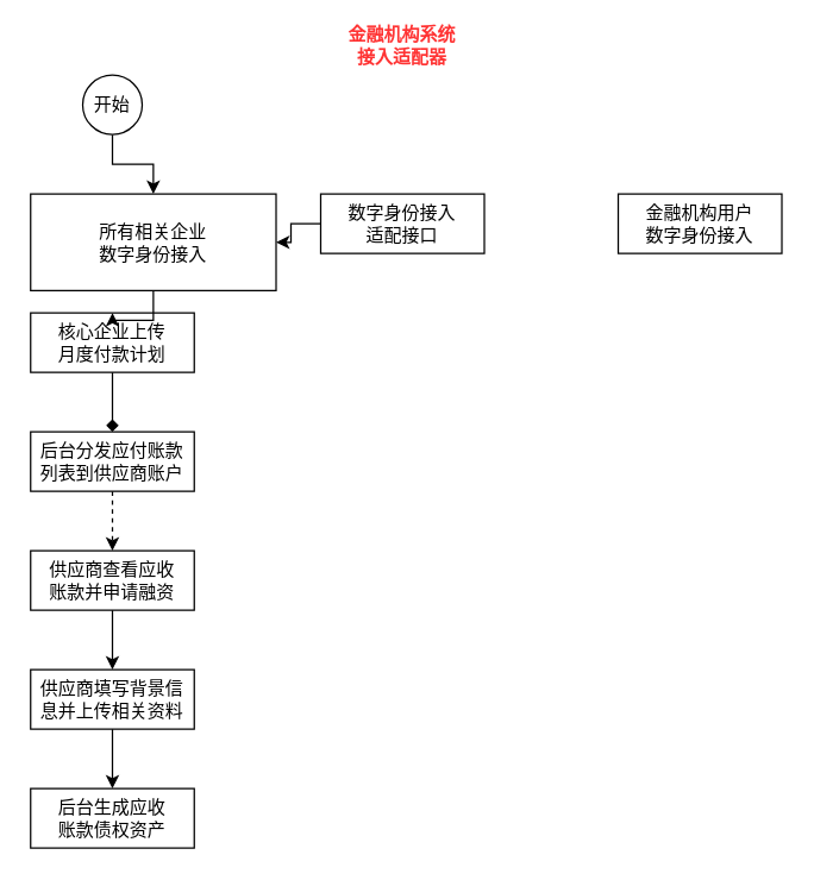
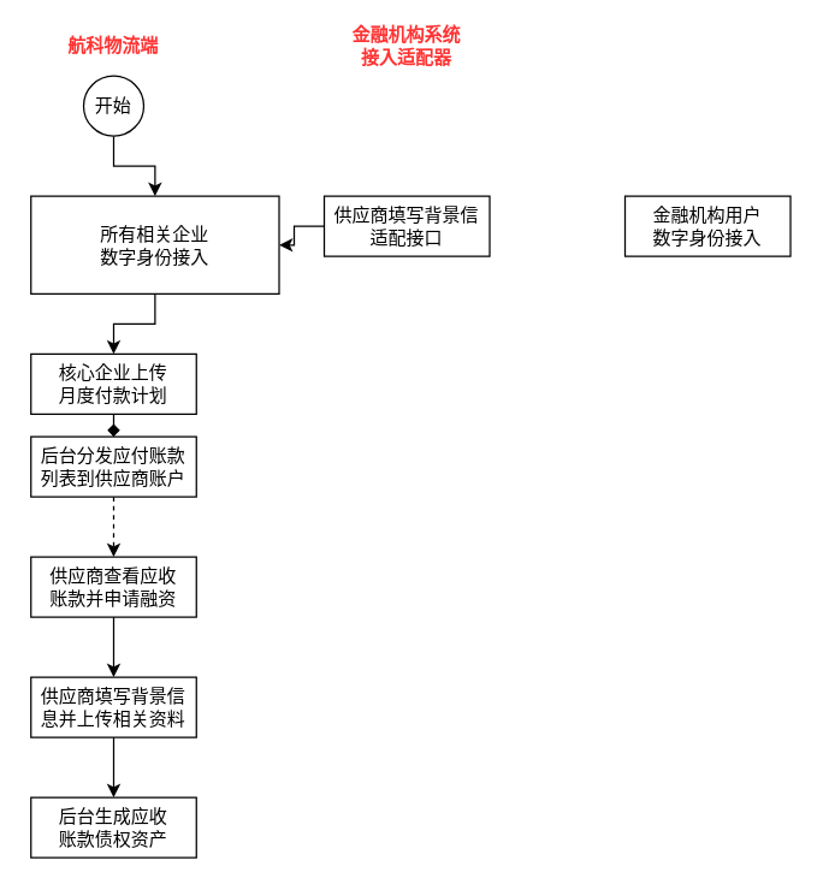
+ <mxCell id="18" value="航科物流端" style="text;html=1;strokeColor=none;fillColor=none;align=center;verticalAlign=middle;whiteSpace=wrap;rounded=0;fontFamily=Helvetica;fontStyle=1;fontColor=#FF3333;" vertex="1" parent="1"><mxGeometry x="35" y="20" width="80" height="20" as="geometry" /></mxCell>
- <mxCell id="15" value="数字身份接入&lt;br&gt;适配接口" style="rounded=0;whiteSpace=wrap;html=1;" vertex="1" parent="1"><mxGeometry x="215" y="130" width="110" height="40" as="geometry" /></mxCell>
+ <mxCell id="15" value="供应商填写背景信&lt;br&gt;适配接口" style="rounded=0;whiteSpace=wrap;html=1;" vertex="1" parent="1"><mxGeometry x="215" y="130" width="110" height="40" as="geometry" /></mxCell>
- <mxCell id="5" value="核心企业上传&lt;br&gt;月度付款计划" style="rounded=0;whiteSpace=wrap;html=1;" vertex="1" parent="1"><mxGeometry x="20" y="210" width="110" height="40" as="geometry" /></mxCell>
+ <mxCell id="5" value="核心企业上传&lt;br&gt;月度付款计划" style="rounded=0;whiteSpace=wrap;html=1;" vertex="1" parent="1"><mxGeometry x="20" y="235" width="110" height="40" as="geometry" /></mxCell>
